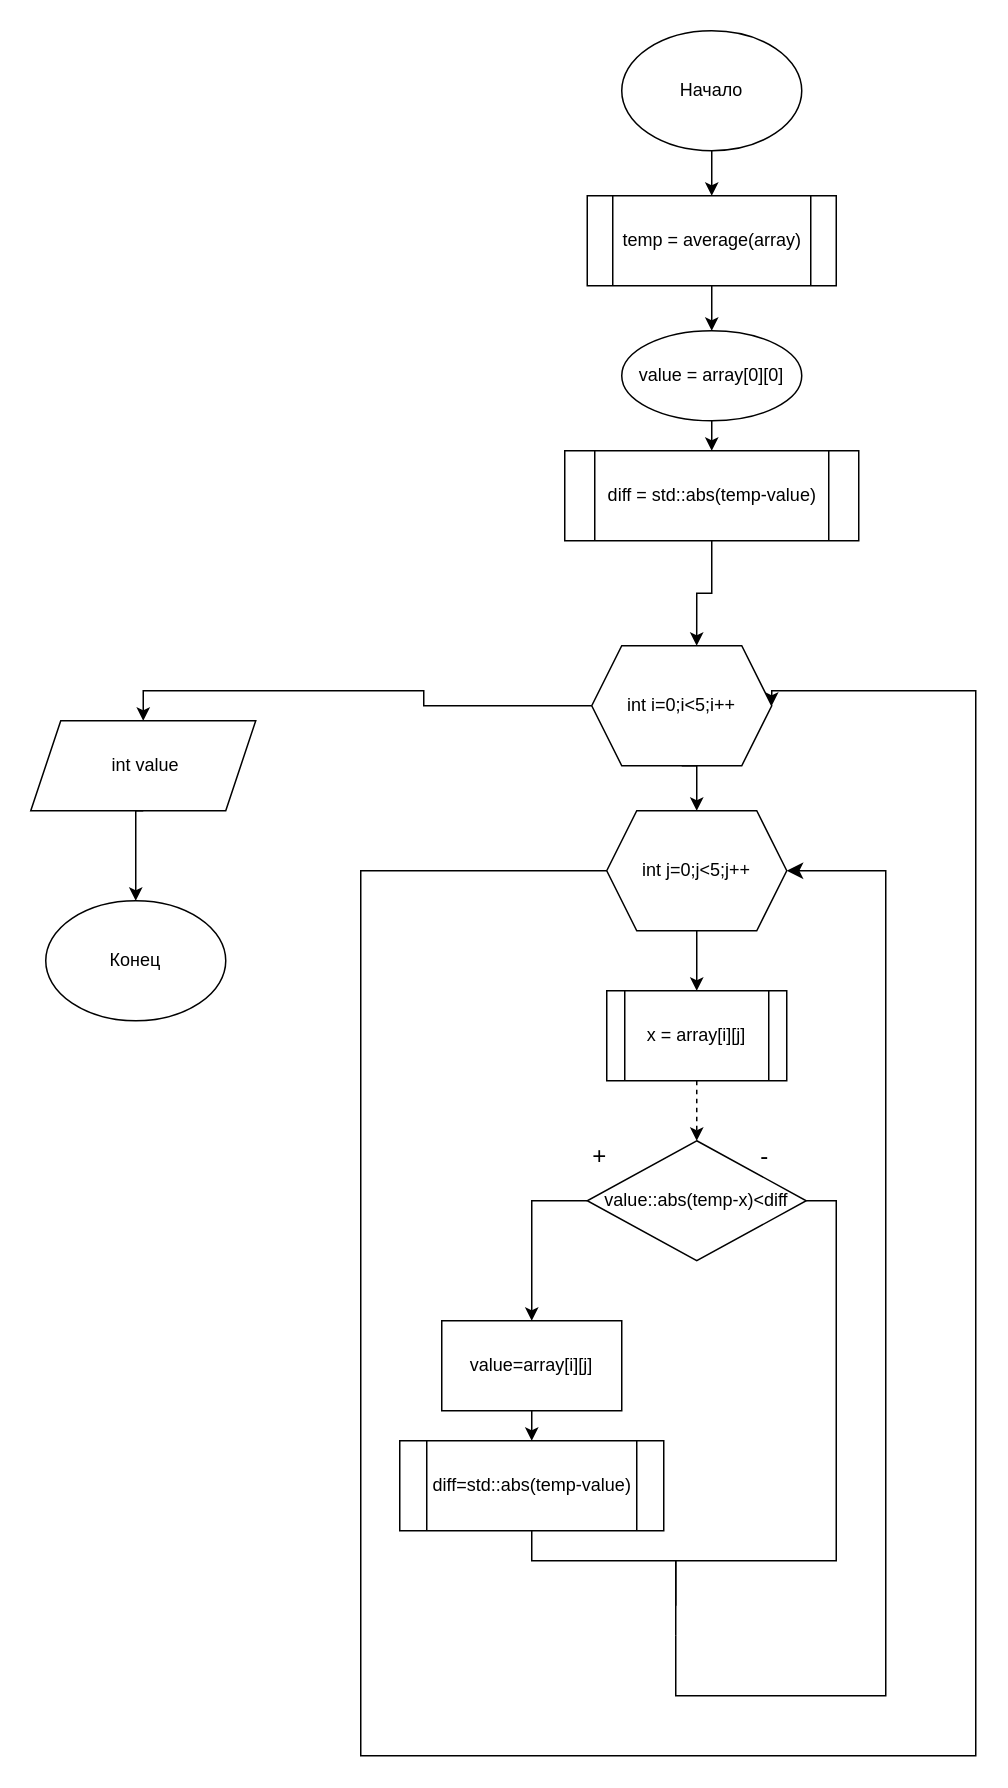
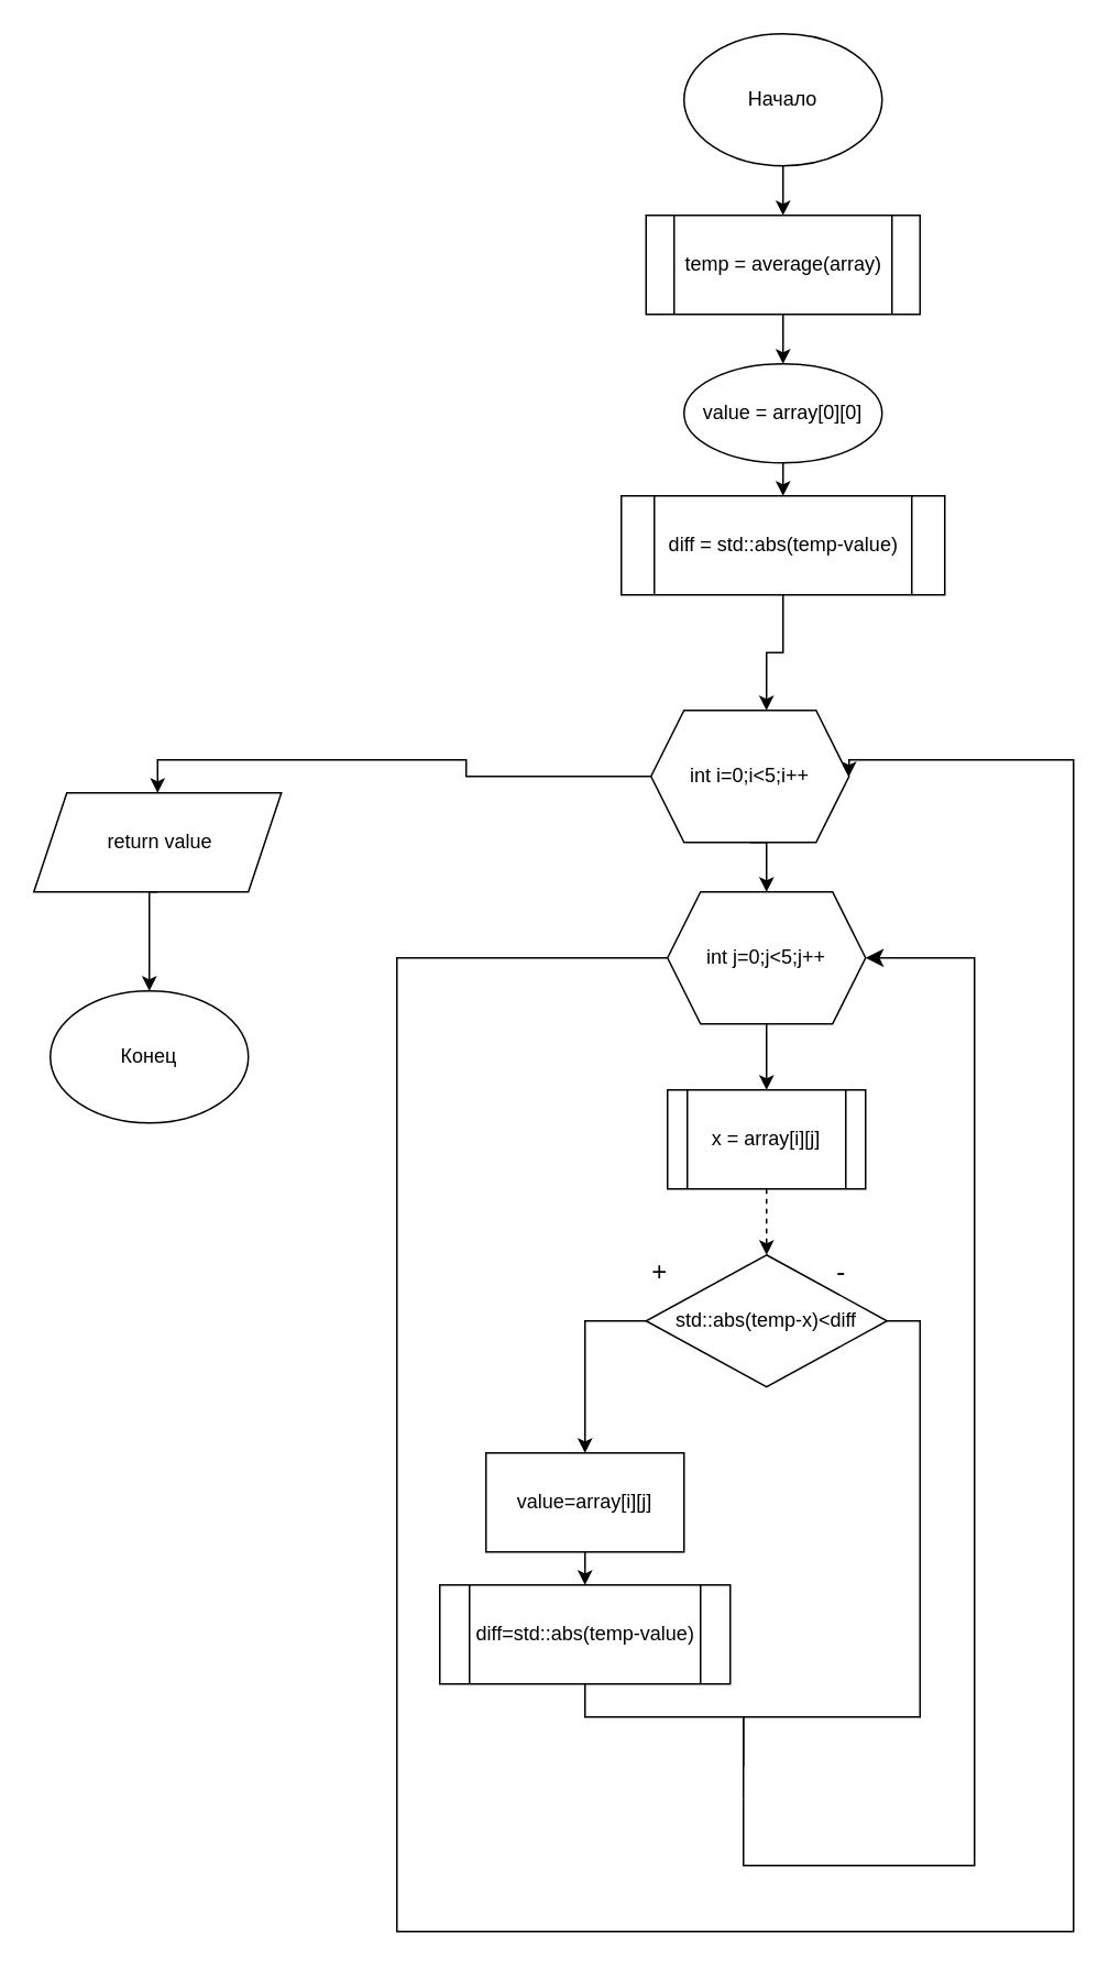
- <mxCell id="11" value="&amp;nbsp;int value" style="shape=parallelogram;perimeter=parallelogramPerimeter;whiteSpace=wrap;html=1;fixedSize=1;fontSize=12;" parent="1" vertex="1"><mxGeometry x="20" y="480" width="150" height="60" as="geometry" /></mxCell>
+ <mxCell id="11" value="&amp;nbsp;return value" style="shape=parallelogram;perimeter=parallelogramPerimeter;whiteSpace=wrap;html=1;fixedSize=1;fontSize=12;" parent="1" vertex="1"><mxGeometry x="20" y="480" width="150" height="60" as="geometry" /></mxCell>
- <mxCell id="23" value="value::abs(temp-x)&amp;lt;diff" style="rhombus;whiteSpace=wrap;html=1;" vertex="1" parent="1"><mxGeometry x="391" y="760" width="146" height="80" as="geometry" /></mxCell>
+ <mxCell id="23" value="std::abs(temp-x)&amp;lt;diff" style="rhombus;whiteSpace=wrap;html=1;" vertex="1" parent="1"><mxGeometry x="391" y="760" width="146" height="80" as="geometry" /></mxCell>
